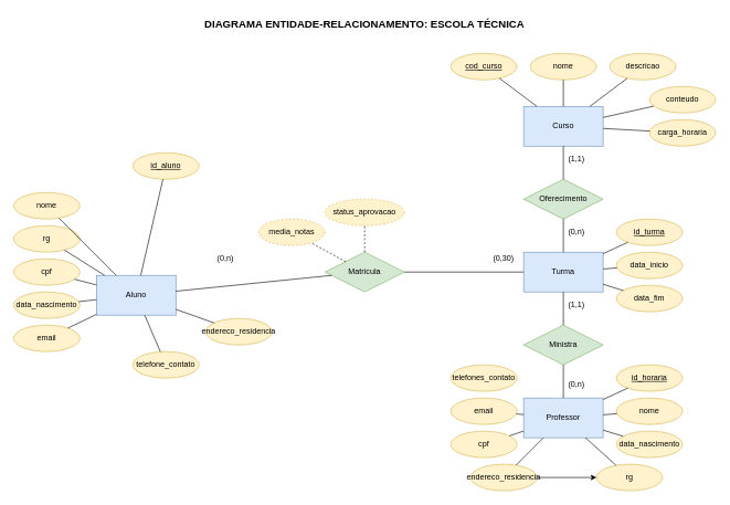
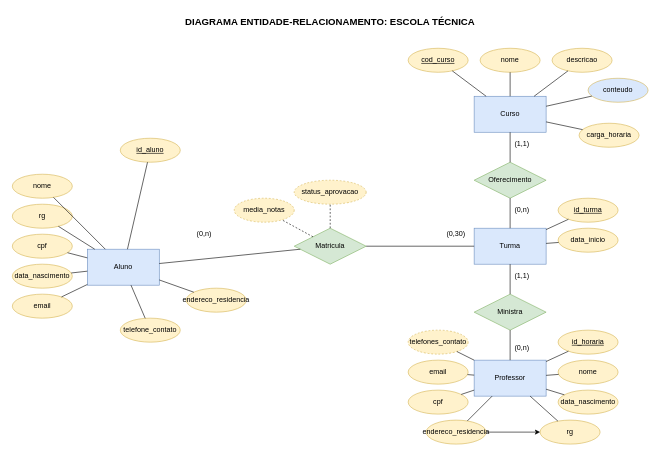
- <mxCell id="27" value="conteudo" style="ellipse;whiteSpace=wrap;html=1;fillColor=#fff2cc;strokeColor=#d6b656;" parent="3" vertex="1"><mxGeometry x="960" y="50" width="100" height="40" as="geometry" /></mxCell>
+ <mxCell id="27" value="conteudo" style="ellipse;whiteSpace=wrap;html=1;fillColor=#dae8fc;strokeColor=#d6b656;" parent="3" vertex="1"><mxGeometry x="960" y="50" width="100" height="40" as="geometry" /></mxCell>
- <mxCell id="28" value="carga_horaria" style="ellipse;whiteSpace=wrap;html=1;fillColor=#fff2cc;strokeColor=#d6b656;" parent="3" vertex="1"><mxGeometry x="960" y="100" width="100" height="40" as="geometry" /></mxCell>
+ <mxCell id="28" value="carga_horaria" style="ellipse;whiteSpace=wrap;html=1;fillColor=#fff2cc;strokeColor=#d6b656;" parent="3" vertex="1"><mxGeometry x="945" y="125" width="100" height="40" as="geometry" /></mxCell>
- <mxCell id="39" value="" style="endArrow=none;html=1;rounded=0;" parent="3" source="6" target="36" edge="1"><mxGeometry relative="1" as="geometry" /></mxCell>
- <mxCell id="36" value="data_fim" style="ellipse;whiteSpace=wrap;html=1;fillColor=#fff2cc;strokeColor=#d6b656;" parent="3" vertex="1"><mxGeometry x="910" y="350" width="100" height="40" as="geometry" /></mxCell>
- <mxCell id="46" value="telefones_contato" style="ellipse;whiteSpace=wrap;html=1;fillColor=#fff2cc;strokeColor=#d6b656;" parent="3" vertex="1"><mxGeometry x="660" y="470" width="100" height="40" as="geometry" /></mxCell>
+ <mxCell id="46" value="telefones_contato" style="ellipse;whiteSpace=wrap;html=1;fillColor=#fff2cc;strokeColor=#d6b656;dashed=1;" parent="3" vertex="1"><mxGeometry x="660" y="470" width="100" height="40" as="geometry" /></mxCell>
+ <mxCell id="55" value="" style="endArrow=none;html=1;rounded=0;" parent="3" source="7" target="46" edge="1"><mxGeometry relative="1" as="geometry" /></mxCell>
